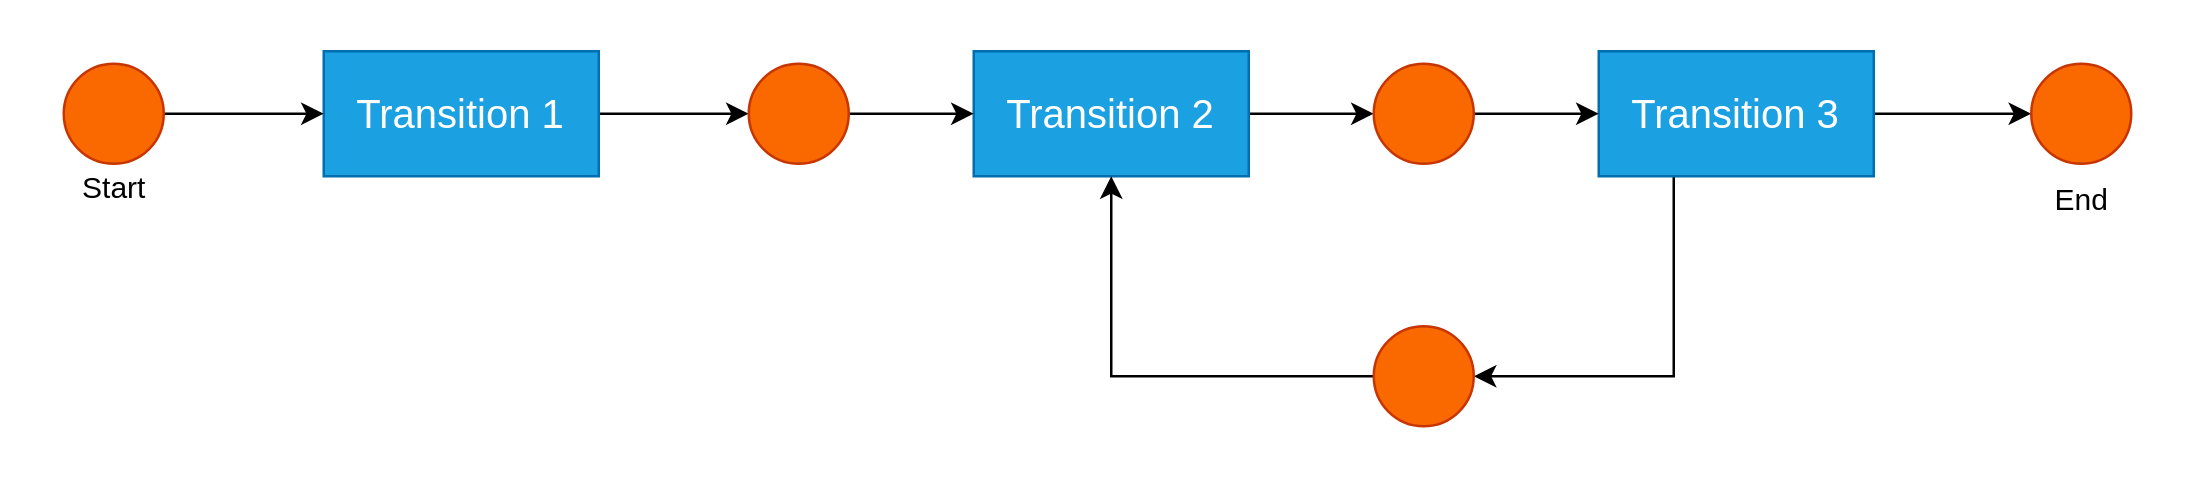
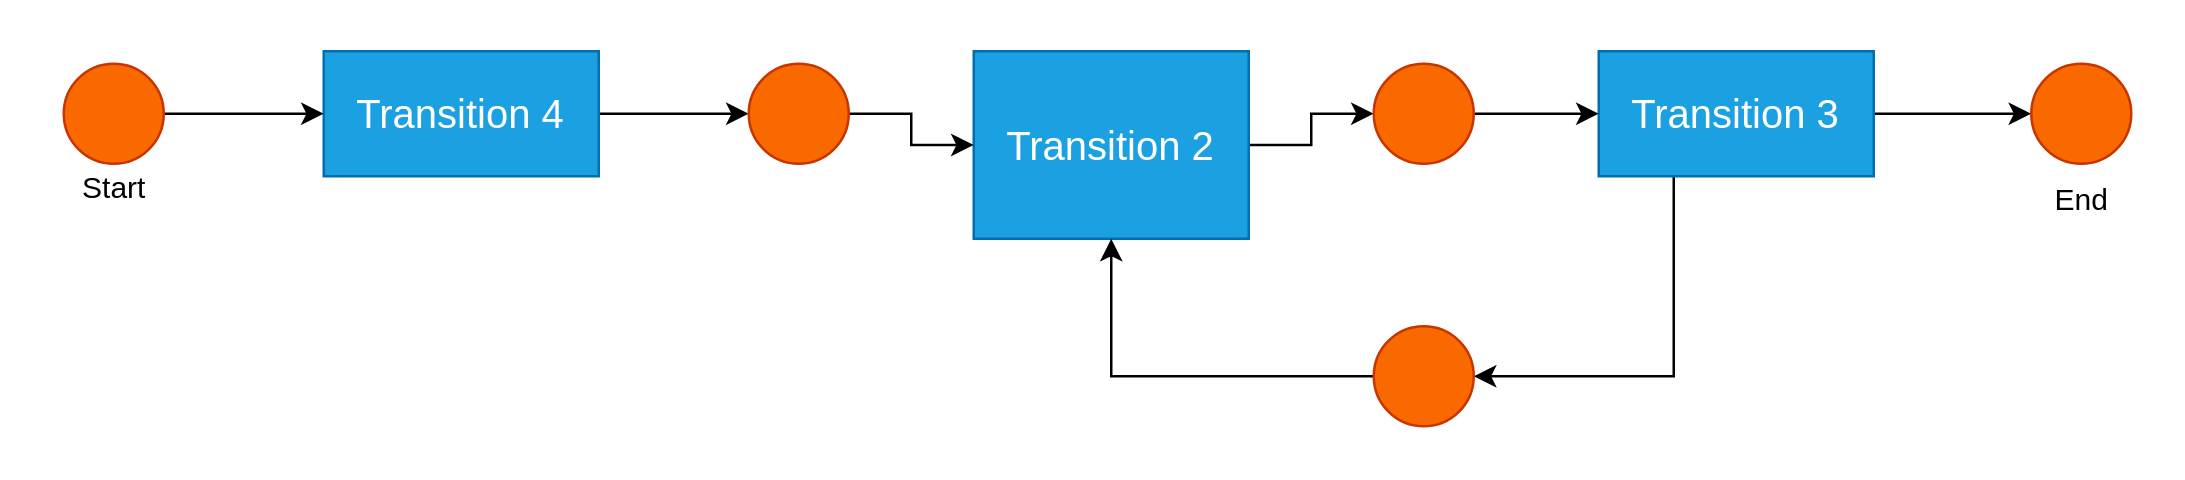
- <mxCell id="3" value="&lt;font style=&quot;font-size: 16px;&quot;&gt;Transition 1&lt;/font&gt;" style="rounded=0;whiteSpace=wrap;html=1;fillColor=#1ba1e2;fontColor=#ffffff;strokeColor=#006EAF;" vertex="1" parent="1"><mxGeometry x="129" y="20" width="110" height="50" as="geometry" /></mxCell>
+ <mxCell id="3" value="&lt;font style=&quot;font-size: 16px;&quot;&gt;Transition 4&lt;/font&gt;" style="rounded=0;whiteSpace=wrap;html=1;fillColor=#1ba1e2;fontColor=#ffffff;strokeColor=#006EAF;" vertex="1" parent="1"><mxGeometry x="129" y="20" width="110" height="50" as="geometry" /></mxCell>
- <mxCell id="5" value="&lt;font style=&quot;font-size: 16px;&quot;&gt;Transition 2&lt;/font&gt;" style="rounded=0;whiteSpace=wrap;html=1;fillColor=#1ba1e2;fontColor=#ffffff;strokeColor=#006EAF;" vertex="1" parent="1"><mxGeometry x="389" y="20" width="110" height="50" as="geometry" /></mxCell>
+ <mxCell id="5" value="&lt;font style=&quot;font-size: 16px;&quot;&gt;Transition 2&lt;/font&gt;" style="rounded=0;whiteSpace=wrap;html=1;fillColor=#1ba1e2;fontColor=#ffffff;strokeColor=#006EAF;" vertex="1" parent="1"><mxGeometry x="389" y="20" width="110" height="75" as="geometry" /></mxCell>
